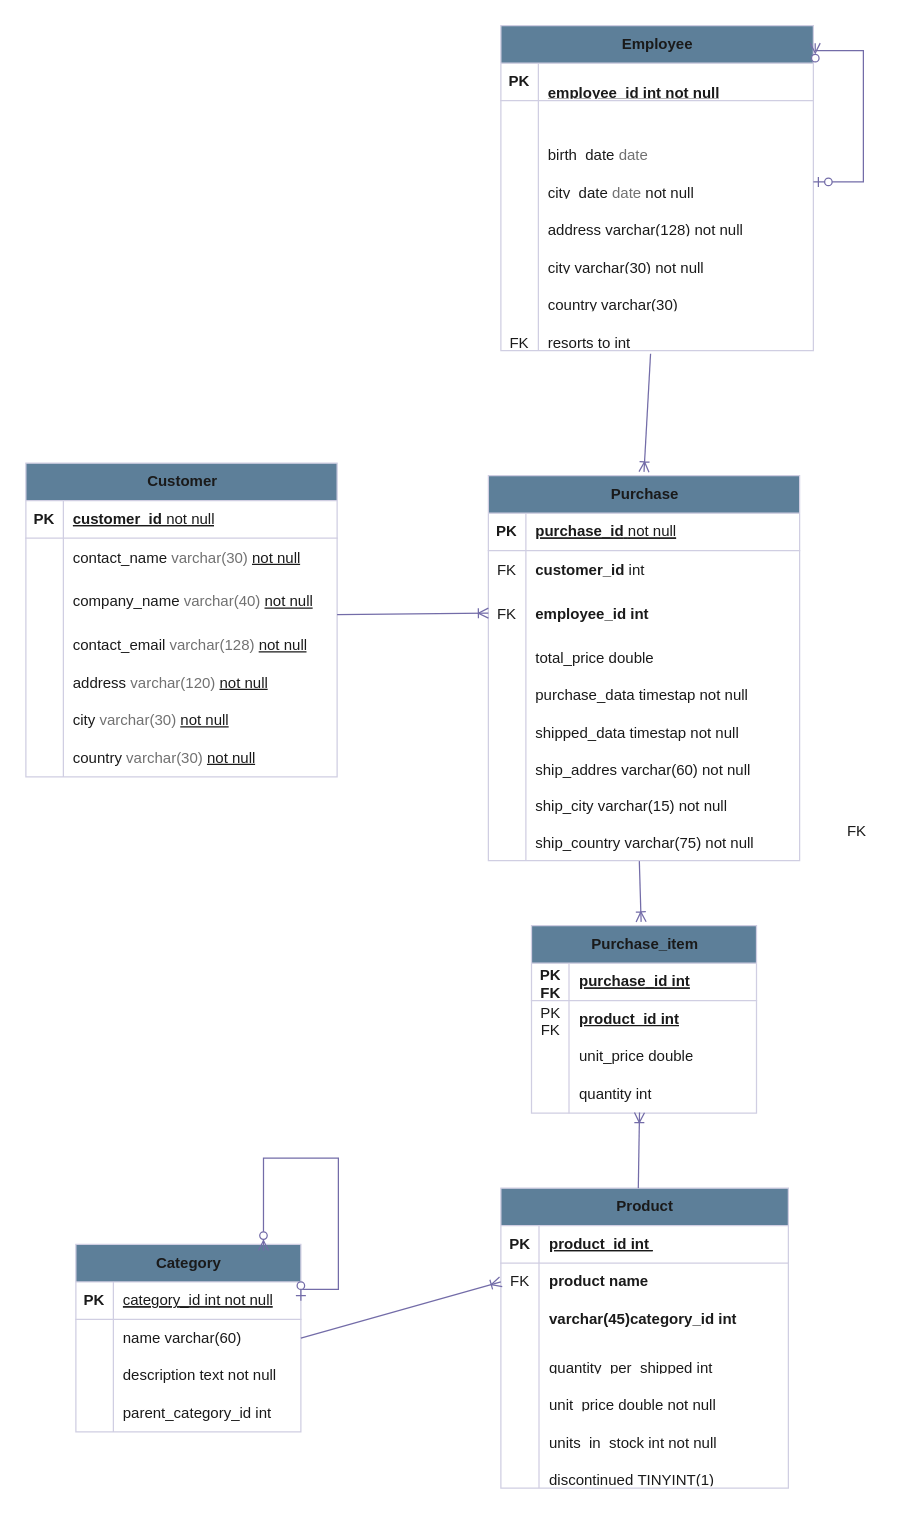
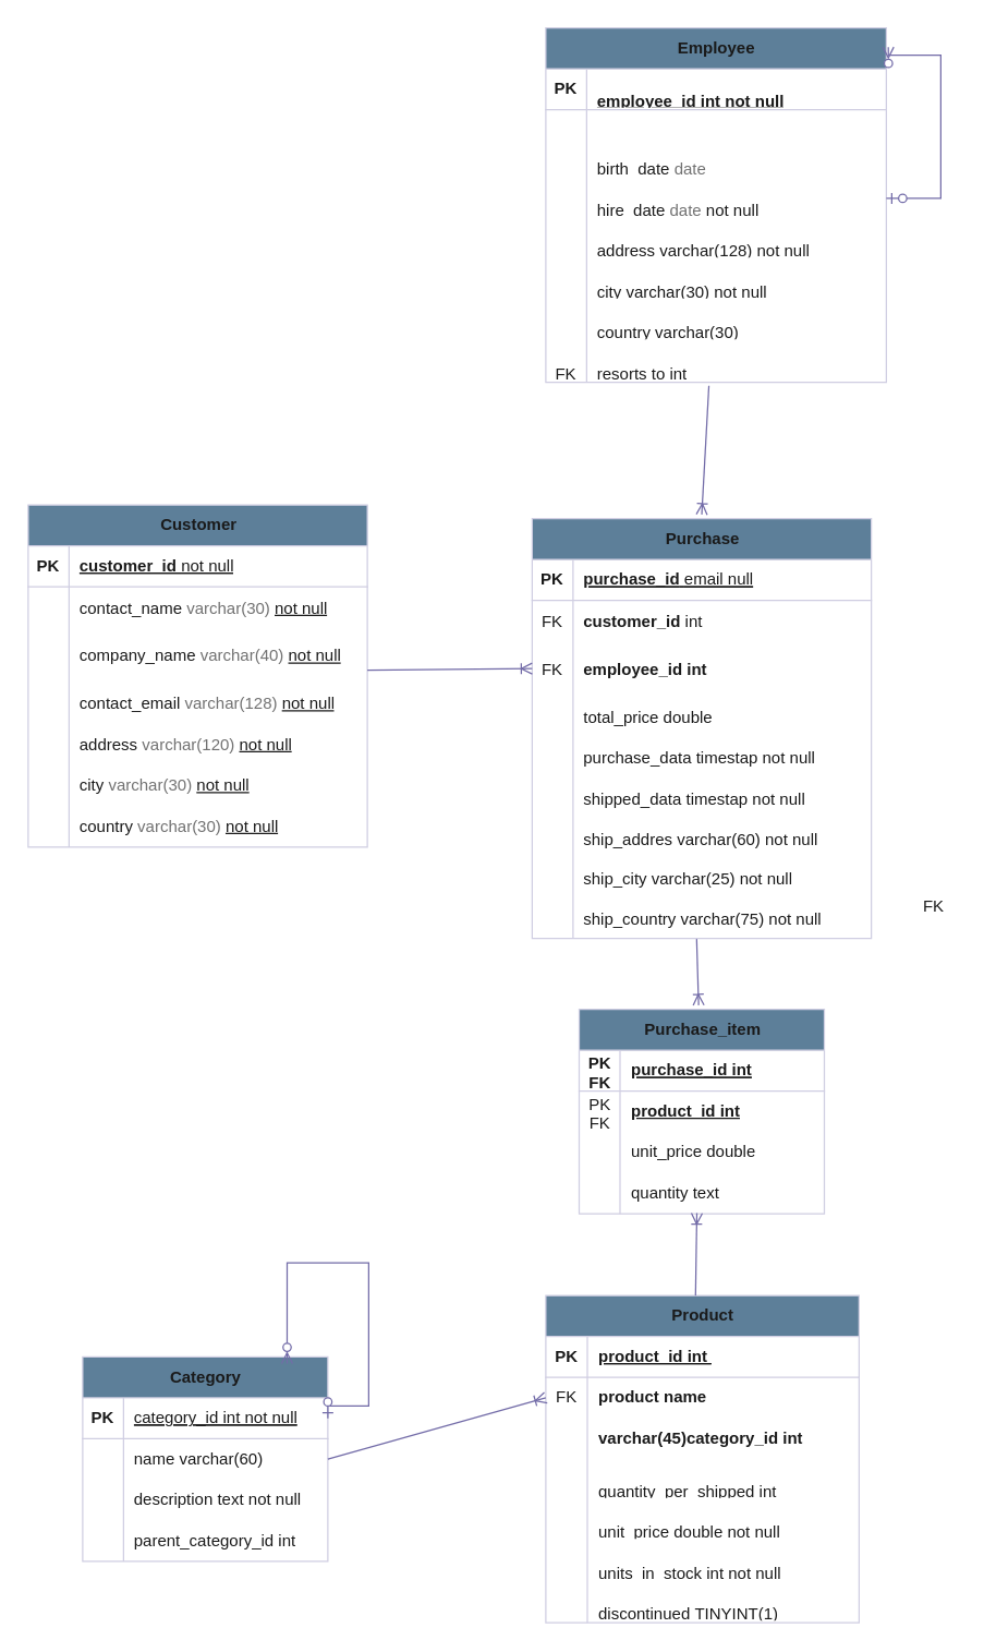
- <mxCell id="29" value="&lt;div&gt;&lt;br&gt;&lt;/div&gt;city_date&amp;nbsp;&lt;span style=&quot;color: rgb(113, 113, 113);&quot;&gt;date&amp;nbsp;&lt;/span&gt;not null&lt;table style=&quot;border-style: none; border-collapse: collapse;&quot;&gt;&lt;tbody&gt;&lt;tr&gt;&lt;td style=&quot;border-style: none; padding-left: 15px;&quot;&gt;&lt;/td&gt;&lt;td style=&quot;border-style: none; padding-left: 15px;&quot;&gt;&lt;br&gt;&lt;/td&gt;&lt;td style=&quot;border-style: none; padding-left: 15px;&quot;&gt;&lt;br&gt;&lt;/td&gt;&lt;/tr&gt;&lt;/tbody&gt;&lt;/table&gt;" style="shape=partialRectangle;connectable=0;fillColor=none;top=0;left=0;bottom=0;right=0;align=left;spacingLeft=6;overflow=hidden;whiteSpace=wrap;html=1;strokeColor=#D0CEE2;fontColor=#1A1A1A;" vertex="1" parent="27"><mxGeometry x="30" width="220" height="30" as="geometry"><mxRectangle width="220" height="30" as="alternateBounds" /></mxGeometry></mxCell>
+ <mxCell id="29" value="&lt;div&gt;&lt;br&gt;&lt;/div&gt;hire_date&amp;nbsp;&lt;span style=&quot;color: rgb(113, 113, 113);&quot;&gt;date&amp;nbsp;&lt;/span&gt;not null&lt;table style=&quot;border-style: none; border-collapse: collapse;&quot;&gt;&lt;tbody&gt;&lt;tr&gt;&lt;td style=&quot;border-style: none; padding-left: 15px;&quot;&gt;&lt;/td&gt;&lt;td style=&quot;border-style: none; padding-left: 15px;&quot;&gt;&lt;br&gt;&lt;/td&gt;&lt;td style=&quot;border-style: none; padding-left: 15px;&quot;&gt;&lt;br&gt;&lt;/td&gt;&lt;/tr&gt;&lt;/tbody&gt;&lt;/table&gt;" style="shape=partialRectangle;connectable=0;fillColor=none;top=0;left=0;bottom=0;right=0;align=left;spacingLeft=6;overflow=hidden;whiteSpace=wrap;html=1;strokeColor=#D0CEE2;fontColor=#1A1A1A;" vertex="1" parent="27"><mxGeometry x="30" width="220" height="30" as="geometry"><mxRectangle width="220" height="30" as="alternateBounds" /></mxGeometry></mxCell>
- <mxCell id="68" value="&lt;u&gt;purchase_id&lt;/u&gt;&lt;u&gt;&amp;nbsp;&lt;/u&gt;&lt;u style=&quot;font-weight: 400;&quot;&gt;not null&lt;/u&gt;" style="shape=partialRectangle;connectable=0;fillColor=none;top=0;left=0;bottom=0;right=0;align=left;spacingLeft=6;fontStyle=5;overflow=hidden;whiteSpace=wrap;html=1;strokeColor=#D0CEE2;fontColor=#1A1A1A;" vertex="1" parent="66"><mxGeometry x="30" width="219" height="30" as="geometry"><mxRectangle width="219" height="30" as="alternateBounds" /></mxGeometry></mxCell>
+ <mxCell id="68" value="&lt;u&gt;purchase_id&lt;/u&gt;&lt;u&gt;&amp;nbsp;&lt;/u&gt;&lt;u style=&quot;font-weight: 400;&quot;&gt;email null&lt;/u&gt;" style="shape=partialRectangle;connectable=0;fillColor=none;top=0;left=0;bottom=0;right=0;align=left;spacingLeft=6;fontStyle=5;overflow=hidden;whiteSpace=wrap;html=1;strokeColor=#D0CEE2;fontColor=#1A1A1A;" vertex="1" parent="66"><mxGeometry x="30" width="219" height="30" as="geometry"><mxRectangle width="219" height="30" as="alternateBounds" /></mxGeometry></mxCell>
- <mxCell id="89" value="ship_city varchar(15) not null" style="shape=partialRectangle;connectable=0;fillColor=none;top=0;left=0;bottom=0;right=0;align=left;spacingLeft=6;overflow=hidden;whiteSpace=wrap;html=1;strokeColor=#D0CEE2;fontColor=#1A1A1A;" vertex="1" parent="87"><mxGeometry x="30" width="219" height="29" as="geometry"><mxRectangle width="219" height="29" as="alternateBounds" /></mxGeometry></mxCell>
+ <mxCell id="89" value="ship_city varchar(25) not null" style="shape=partialRectangle;connectable=0;fillColor=none;top=0;left=0;bottom=0;right=0;align=left;spacingLeft=6;overflow=hidden;whiteSpace=wrap;html=1;strokeColor=#D0CEE2;fontColor=#1A1A1A;" vertex="1" parent="87"><mxGeometry x="30" width="219" height="29" as="geometry"><mxRectangle width="219" height="29" as="alternateBounds" /></mxGeometry></mxCell>
- <mxCell id="105" value="quantity int" style="shape=partialRectangle;connectable=0;fillColor=none;top=0;left=0;bottom=0;right=0;align=left;spacingLeft=6;overflow=hidden;whiteSpace=wrap;html=1;strokeColor=#D0CEE2;fontColor=#1A1A1A;" vertex="1" parent="103"><mxGeometry x="30" width="150" height="30" as="geometry"><mxRectangle width="150" height="30" as="alternateBounds" /></mxGeometry></mxCell>
+ <mxCell id="105" value="quantity text" style="shape=partialRectangle;connectable=0;fillColor=none;top=0;left=0;bottom=0;right=0;align=left;spacingLeft=6;overflow=hidden;whiteSpace=wrap;html=1;strokeColor=#D0CEE2;fontColor=#1A1A1A;" vertex="1" parent="103"><mxGeometry x="30" width="150" height="30" as="geometry"><mxRectangle width="150" height="30" as="alternateBounds" /></mxGeometry></mxCell>
